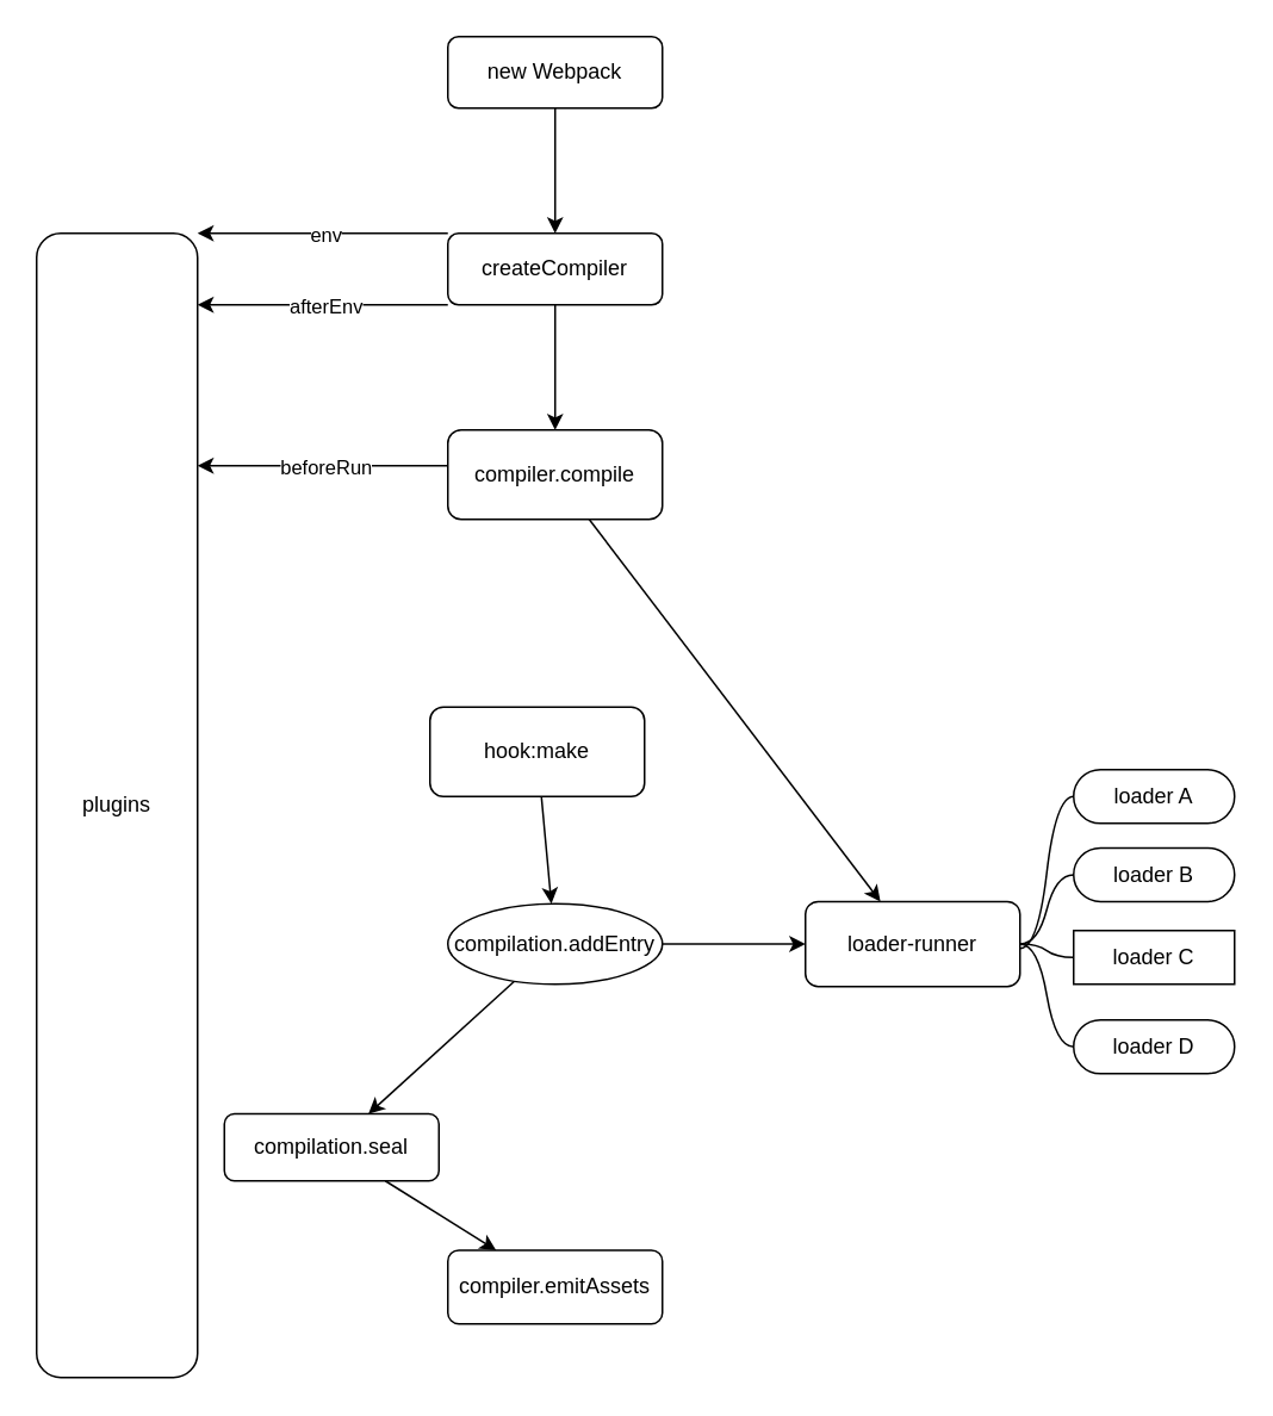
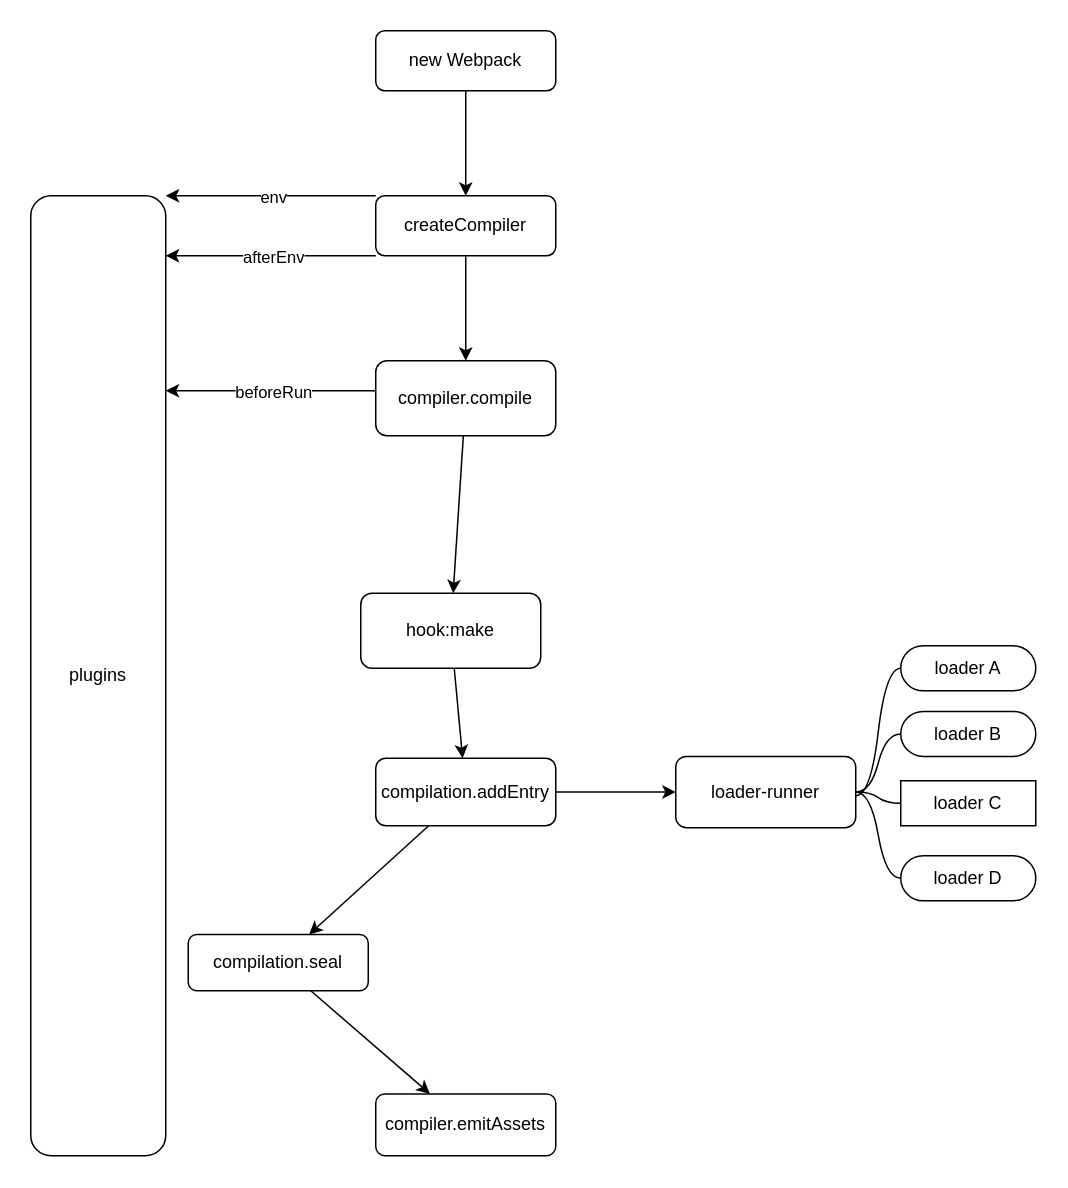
- <mxCell id="11" value="" style="edgeStyle=none;html=1;" edge="1" parent="1" source="12" target="20"><mxGeometry relative="1" as="geometry" /></mxCell>
+ <mxCell id="11" value="" style="edgeStyle=none;html=1;" edge="1" parent="1" source="12" target="16"><mxGeometry relative="1" as="geometry" /></mxCell>
- <mxCell id="19" value="compilation.addEntry" style="ellipse;whiteSpace=wrap;html=1;" vertex="1" parent="1"><mxGeometry x="250" y="505" width="120" height="45" as="geometry" /></mxCell>
+ <mxCell id="19" value="compilation.addEntry" style="whiteSpace=wrap;html=1;rounded=1;" vertex="1" parent="1"><mxGeometry x="250" y="505" width="120" height="45" as="geometry" /></mxCell>
- <mxCell id="31" value="compiler.emitAssets" style="whiteSpace=wrap;html=1;rounded=1;" vertex="1" parent="1"><mxGeometry x="250" y="698.75" width="120" height="41.25" as="geometry" /></mxCell>
+ <mxCell id="31" value="compiler.emitAssets" style="whiteSpace=wrap;html=1;rounded=1;" vertex="1" parent="1"><mxGeometry x="250" y="728.75" width="120" height="41.25" as="geometry" /></mxCell>
